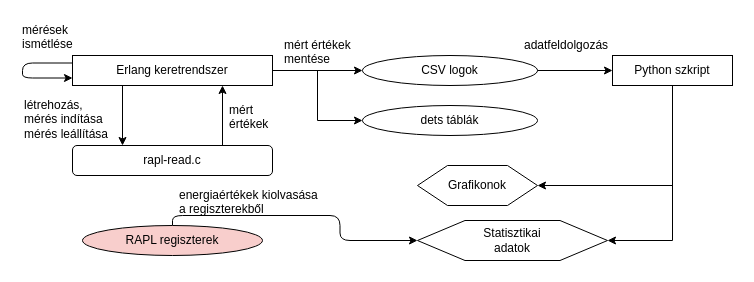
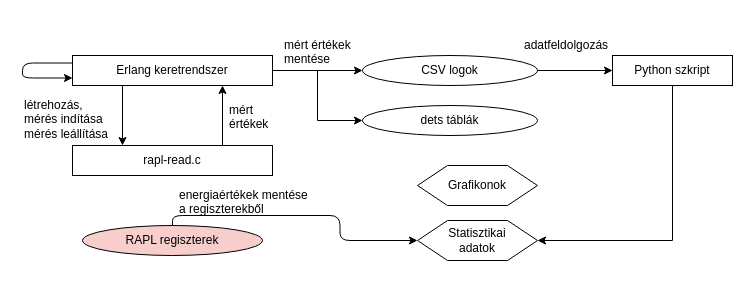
- <mxCell id="17" value="mérések&lt;br&gt;ismétlése&lt;br&gt;" style="text;html=1;resizable=0;points=[];autosize=1;align=left;verticalAlign=top;spacingTop=-4;" vertex="1" parent="1"><mxGeometry x="20" y="20" width="70" height="30" as="geometry" /></mxCell>
- <mxCell id="3" value="rapl-read.c" style="whiteSpace=wrap;html=1;rounded=1;" vertex="1" parent="1"><mxGeometry x="72" y="145" width="200" height="30" as="geometry" /></mxCell>
+ <mxCell id="3" value="rapl-read.c" style="rounded=0;whiteSpace=wrap;html=1;" vertex="1" parent="1"><mxGeometry x="72" y="145" width="200" height="30" as="geometry" /></mxCell>
- <mxCell id="23" value="" style="endArrow=classic;html=1;exitX=0.5;exitY=1;exitDx=0;exitDy=0;entryX=1;entryY=0.5;entryDx=0;entryDy=0;edgeStyle=orthogonalEdgeStyle;rounded=0;" edge="1" parent="1" source="18" target="21"><mxGeometry width="50" height="50" relative="1" as="geometry"><mxPoint x="372" y="355" as="sourcePoint" /><mxPoint x="422" y="305" as="targetPoint" /><Array as="points"><mxPoint x="672" y="185" /></Array></mxGeometry></mxCell>
- <mxCell id="5" value="energiaértékek kiolvasása&lt;br&gt;a regiszterekből&lt;br&gt;" style="text;html=1;resizable=0;points=[];autosize=1;align=left;verticalAlign=top;spacingTop=-4;" vertex="1" parent="1"><mxGeometry x="177" y="185" width="150" height="30" as="geometry" /></mxCell>
+ <mxCell id="5" value="energiaértékek mentése&lt;br&gt;a regiszterekből&lt;br&gt;" style="text;html=1;resizable=0;points=[];autosize=1;align=left;verticalAlign=top;spacingTop=-4;" vertex="1" parent="1"><mxGeometry x="177" y="185" width="150" height="30" as="geometry" /></mxCell>
- <mxCell id="22" value="Statisztikai &lt;br&gt;adatok" style="shape=hexagon;perimeter=hexagonPerimeter2;whiteSpace=wrap;html=1;" vertex="1" parent="1"><mxGeometry x="417" y="220" width="190" height="40" as="geometry" /></mxCell>
+ <mxCell id="22" value="Statisztikai &lt;br&gt;adatok" style="shape=hexagon;perimeter=hexagonPerimeter2;whiteSpace=wrap;html=1;" vertex="1" parent="1"><mxGeometry x="417" y="220" width="120" height="40" as="geometry" /></mxCell>
